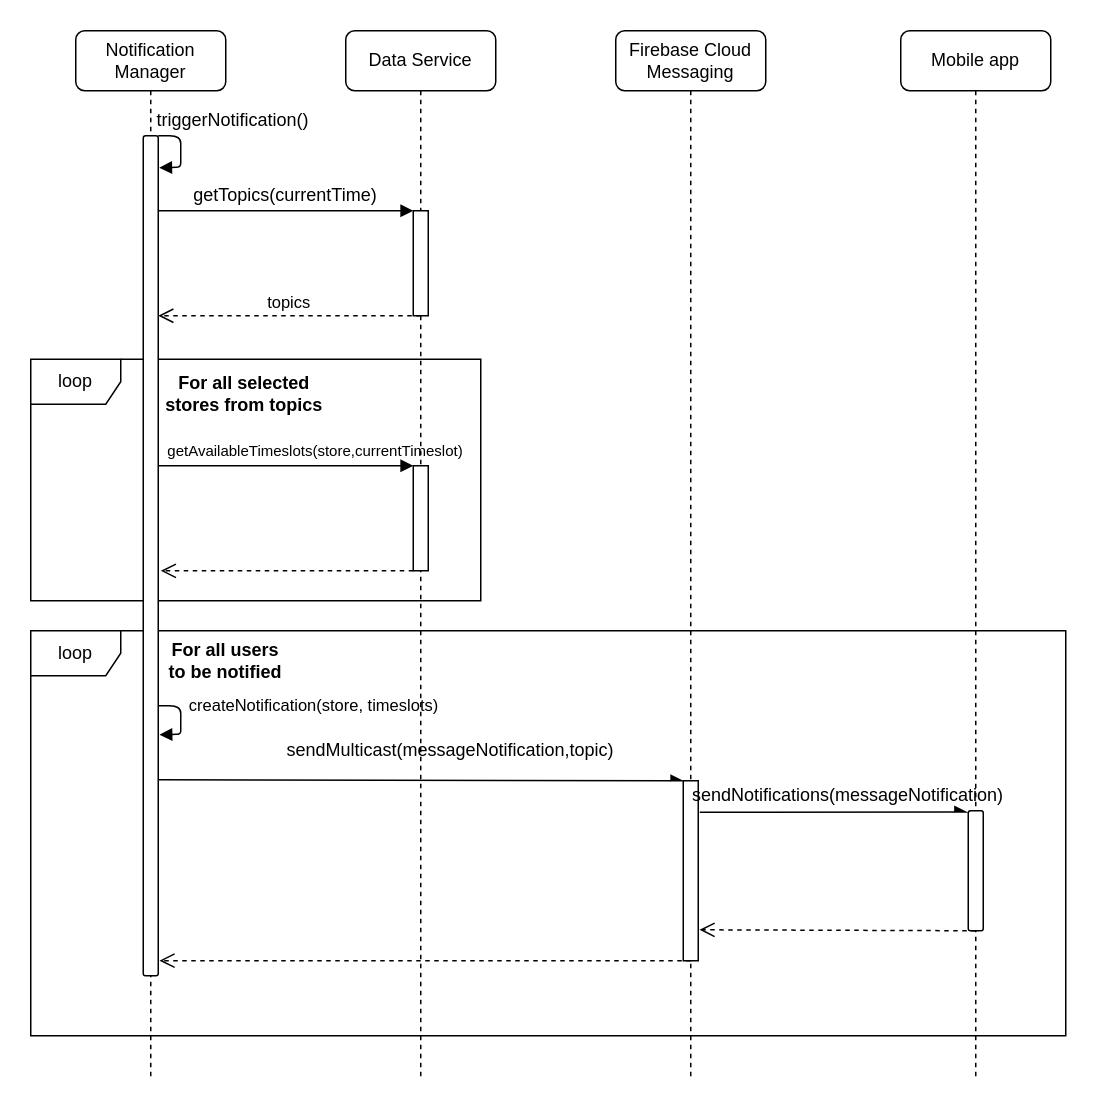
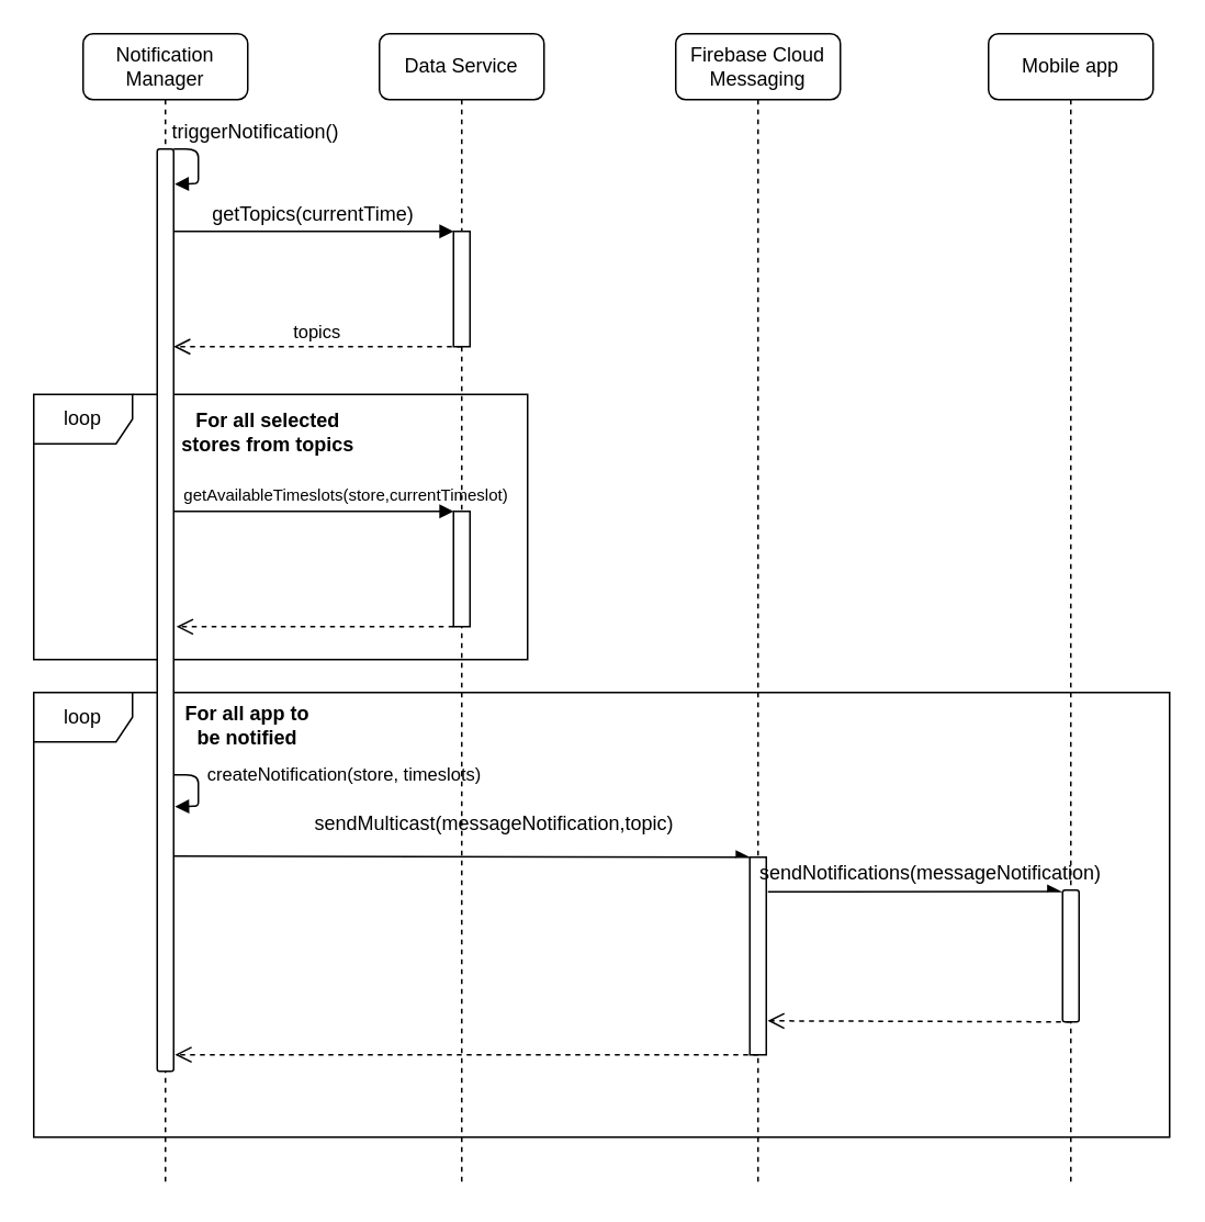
- <mxCell id="22" value="&lt;b&gt;For all users to be notified&lt;/b&gt;" style="text;html=1;strokeColor=none;fillColor=none;align=center;verticalAlign=middle;whiteSpace=wrap;rounded=0;" vertex="1" parent="1"><mxGeometry x="110" y="430" width="80" height="20" as="geometry" /></mxCell>
+ <mxCell id="22" value="&lt;b&gt;For all app to be notified&lt;/b&gt;" style="text;html=1;strokeColor=none;fillColor=none;align=center;verticalAlign=middle;whiteSpace=wrap;rounded=0;" vertex="1" parent="1"><mxGeometry x="110" y="430" width="80" height="20" as="geometry" /></mxCell>
